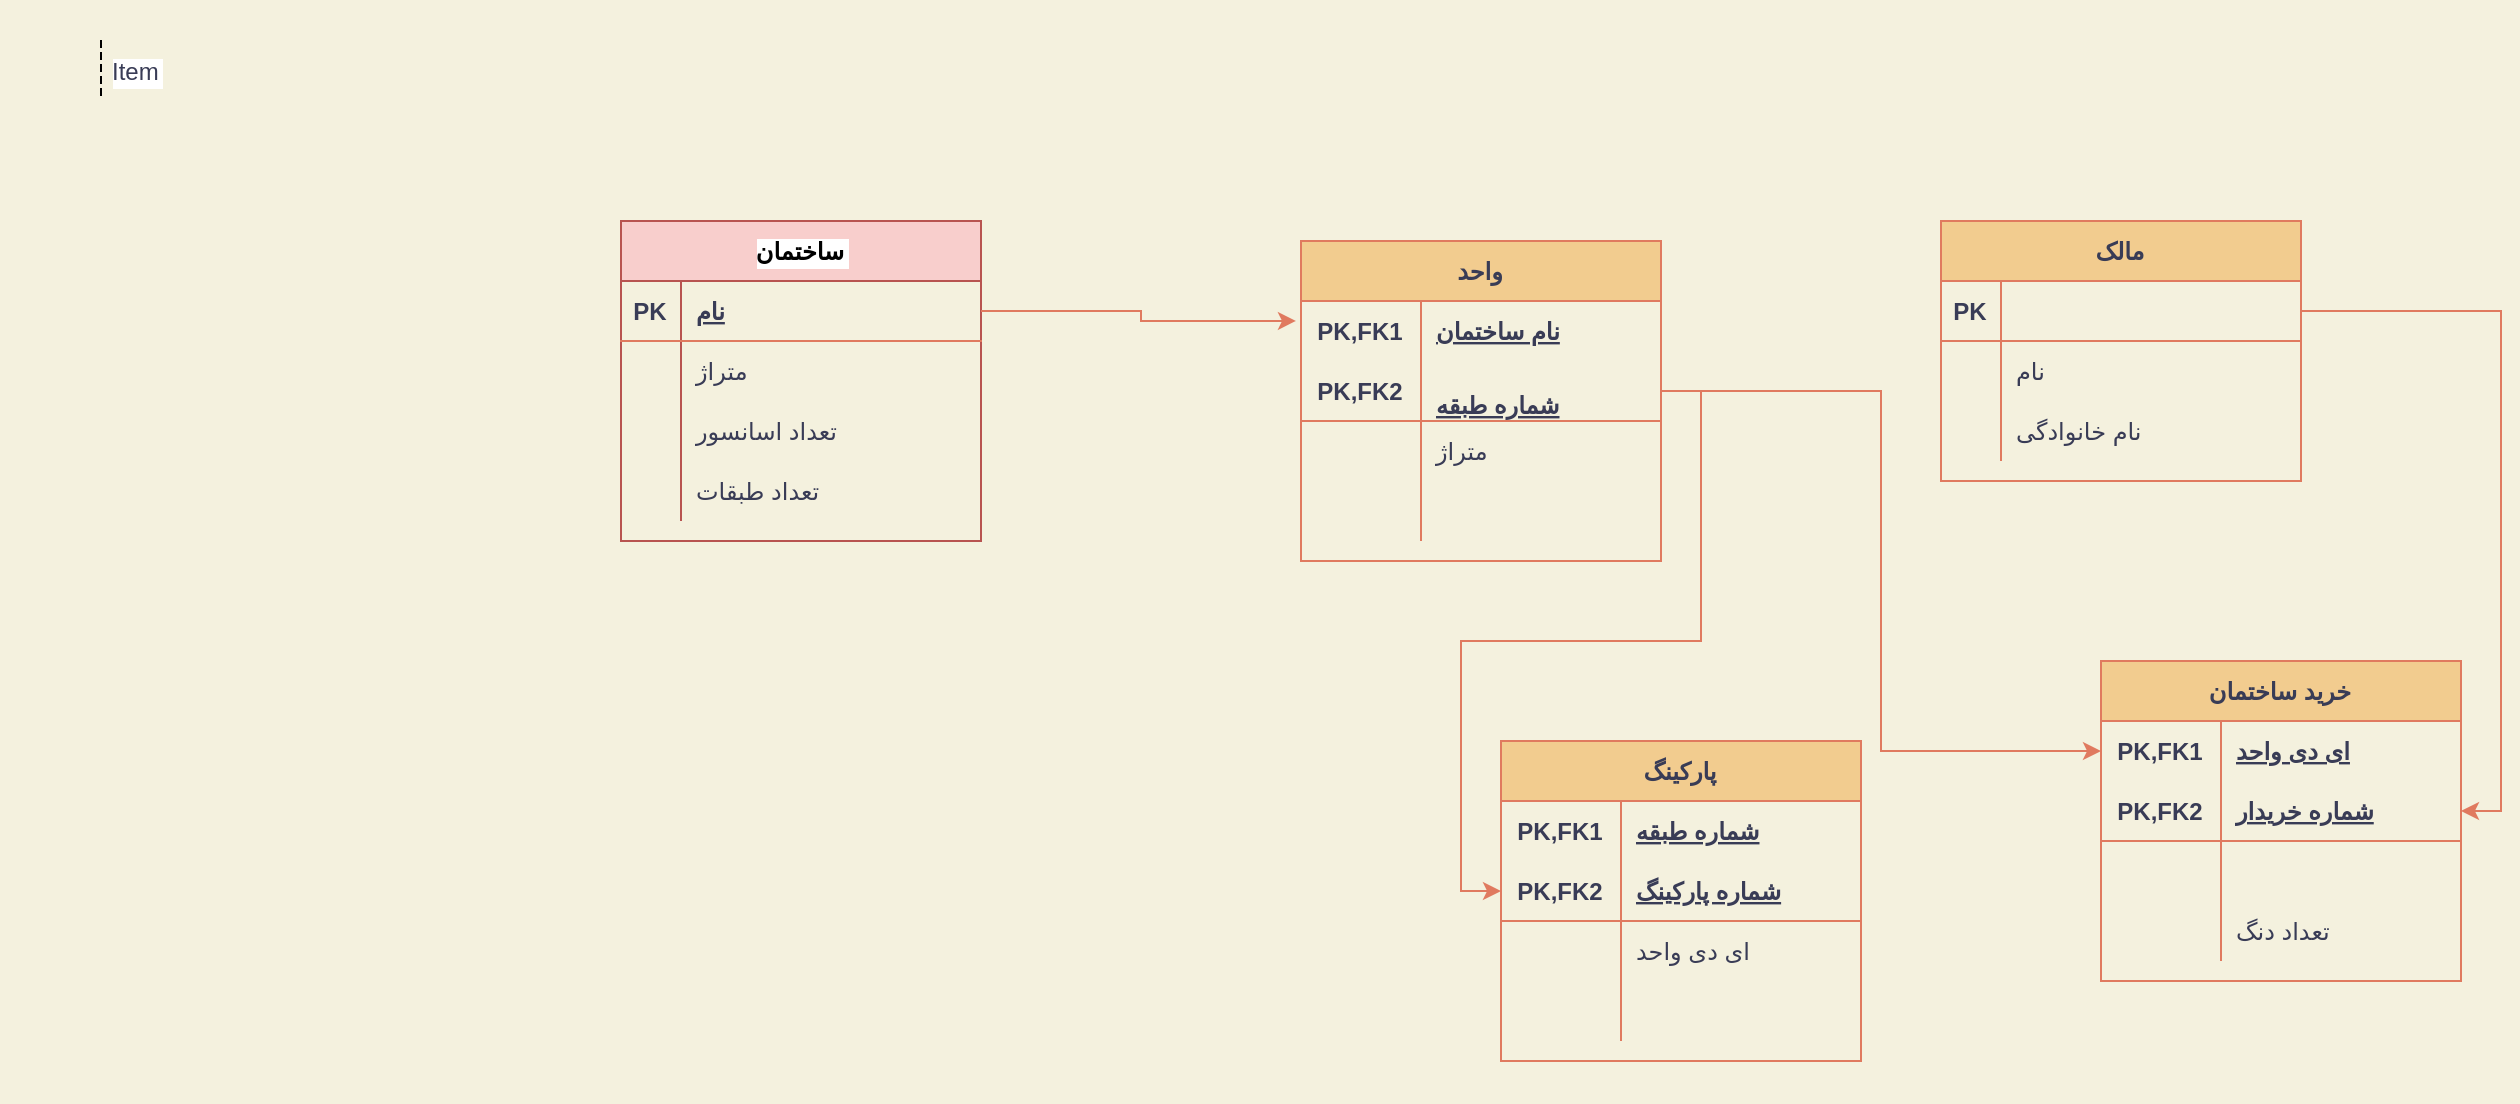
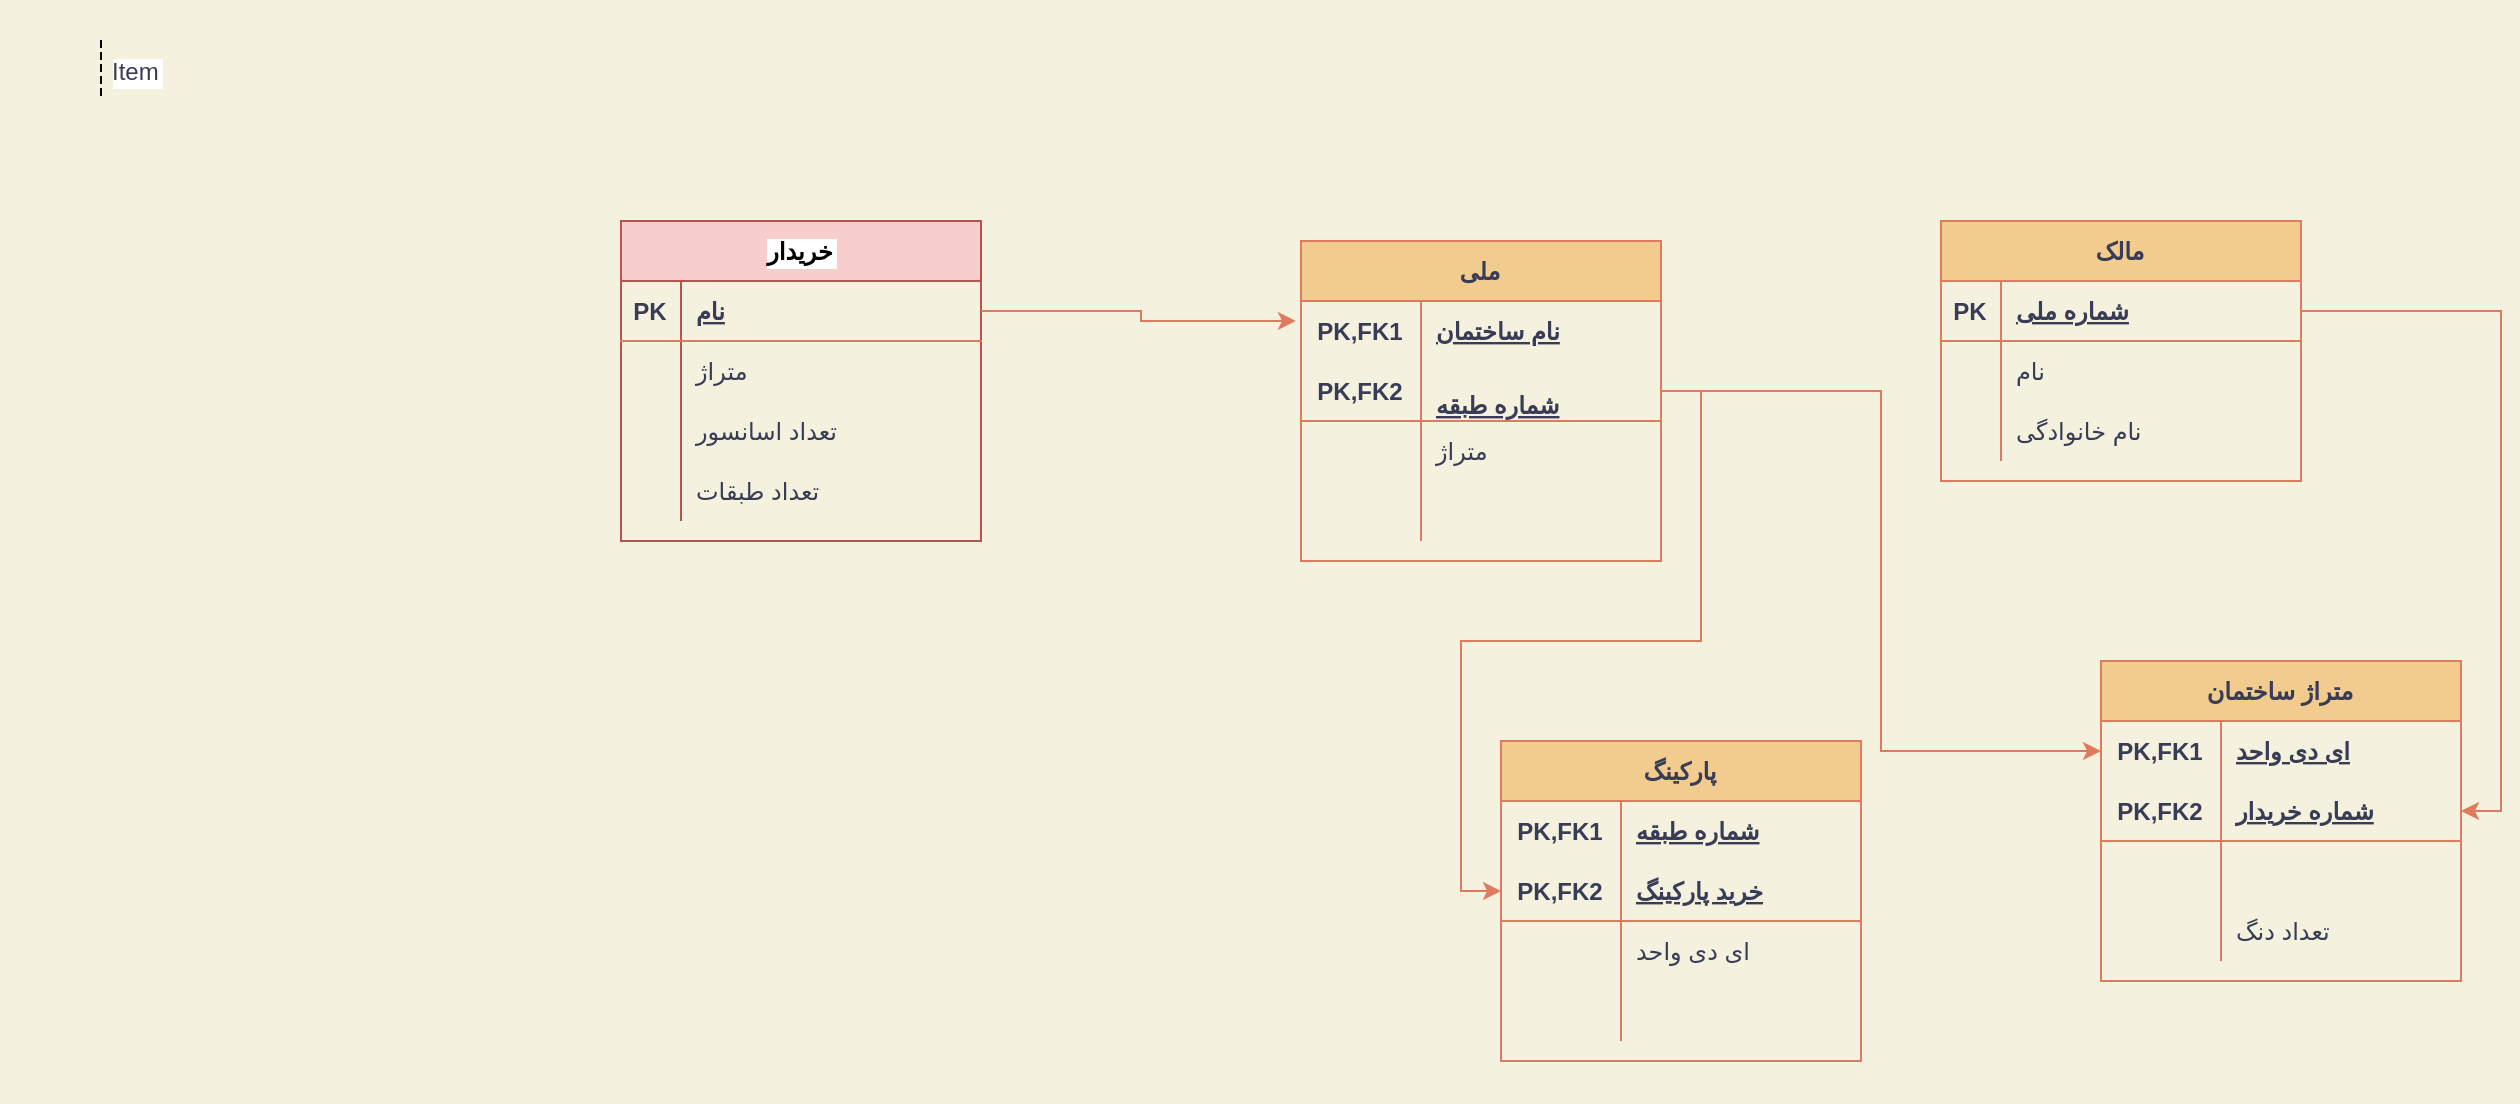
- <mxCell id="2" value="ساختمان" style="shape=table;startSize=30;container=1;collapsible=1;childLayout=tableLayout;fixedRows=1;rowLines=0;fontStyle=1;align=center;resizeLast=1;fillColor=#f8cecc;strokeColor=#b85450;labelBackgroundColor=#ffffff;" vertex="1" parent="1"><mxGeometry x="310" y="110" width="180" height="160" as="geometry" /></mxCell>
+ <mxCell id="2" value="خریدار" style="shape=table;startSize=30;container=1;collapsible=1;childLayout=tableLayout;fixedRows=1;rowLines=0;fontStyle=1;align=center;resizeLast=1;fillColor=#f8cecc;strokeColor=#b85450;labelBackgroundColor=#ffffff;" vertex="1" parent="1"><mxGeometry x="310" y="110" width="180" height="160" as="geometry" /></mxCell>
- <mxCell id="25" value="واحد" style="shape=table;startSize=30;container=1;collapsible=1;childLayout=tableLayout;fixedRows=1;rowLines=0;fontStyle=1;align=center;resizeLast=1;fillColor=#F2CC8F;strokeColor=#E07A5F;fontColor=#393C56;" vertex="1" parent="1"><mxGeometry x="650" y="120" width="180" height="160" as="geometry" /></mxCell>
+ <mxCell id="25" value="ملی" style="shape=table;startSize=30;container=1;collapsible=1;childLayout=tableLayout;fixedRows=1;rowLines=0;fontStyle=1;align=center;resizeLast=1;fillColor=#F2CC8F;strokeColor=#E07A5F;fontColor=#393C56;" vertex="1" parent="1"><mxGeometry x="650" y="120" width="180" height="160" as="geometry" /></mxCell>
+ <mxCell id="18" value="شماره ملی" style="shape=partialRectangle;connectable=0;fillColor=none;top=0;left=0;bottom=0;right=0;align=left;spacingLeft=6;fontStyle=5;overflow=hidden;strokeColor=#E07A5F;fontColor=#393C56;" vertex="1" parent="16"><mxGeometry x="30" width="150" height="30" as="geometry" /></mxCell>
- <mxCell id="52" value="خرید ساختمان" style="shape=table;startSize=30;container=1;collapsible=1;childLayout=tableLayout;fixedRows=1;rowLines=0;fontStyle=1;align=center;resizeLast=1;fillColor=#F2CC8F;strokeColor=#E07A5F;fontColor=#393C56;" vertex="1" parent="1"><mxGeometry x="1050" y="330" width="180" height="160" as="geometry" /></mxCell>
+ <mxCell id="52" value="متراژ ساختمان" style="shape=table;startSize=30;container=1;collapsible=1;childLayout=tableLayout;fixedRows=1;rowLines=0;fontStyle=1;align=center;resizeLast=1;fillColor=#F2CC8F;strokeColor=#E07A5F;fontColor=#393C56;" vertex="1" parent="1"><mxGeometry x="1050" y="330" width="180" height="160" as="geometry" /></mxCell>
- <mxCell id="44" value="شماره پارکینگ" style="shape=partialRectangle;connectable=0;fillColor=none;top=0;left=0;bottom=0;right=0;align=left;spacingLeft=6;fontStyle=5;overflow=hidden;strokeColor=#E07A5F;fontColor=#393C56;" vertex="1" parent="42"><mxGeometry x="60" width="120" height="30" as="geometry" /></mxCell>
+ <mxCell id="44" value="خرید پارکینگ" style="shape=partialRectangle;connectable=0;fillColor=none;top=0;left=0;bottom=0;right=0;align=left;spacingLeft=6;fontStyle=5;overflow=hidden;strokeColor=#E07A5F;fontColor=#393C56;" vertex="1" parent="42"><mxGeometry x="60" width="120" height="30" as="geometry" /></mxCell>
